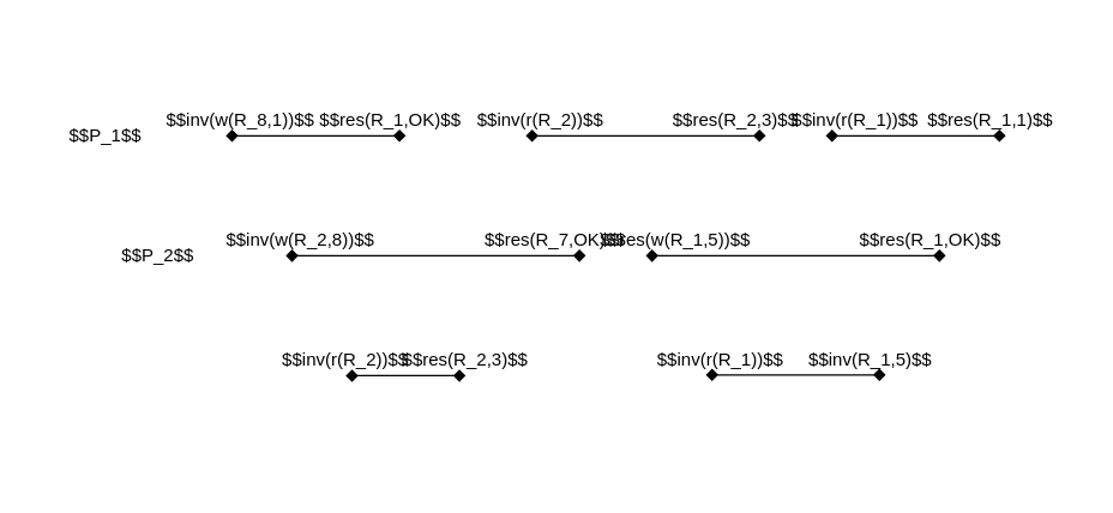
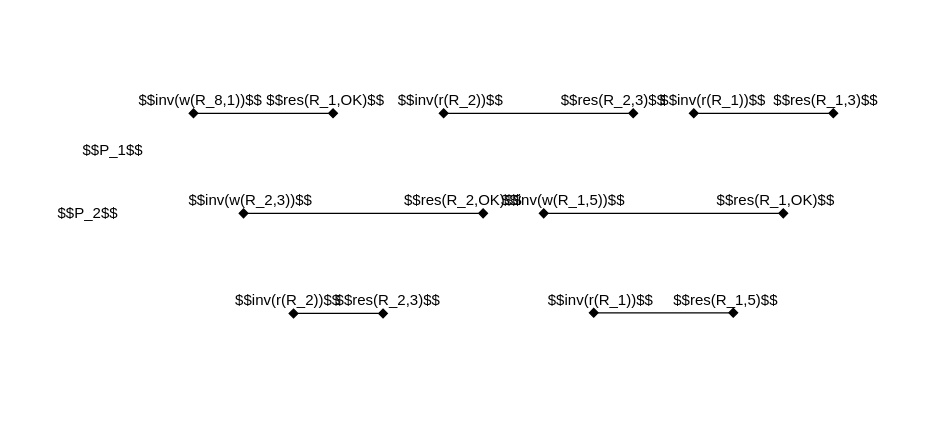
- <mxCell id="19" value="$$res(R_1,1)$$" style="rounded=0;whiteSpace=wrap;html=1;fillColor=none;strokeColor=none;" parent="1" vertex="1"><mxGeometry x="620" y="70" width="80" height="20" as="geometry" /></mxCell>
+ <mxCell id="19" value="$$res(R_1,3)$$" style="rounded=0;whiteSpace=wrap;html=1;fillColor=none;strokeColor=none;" parent="1" vertex="1"><mxGeometry x="620" y="70" width="80" height="20" as="geometry" /></mxCell>
- <mxCell id="24" value="$$P_1$$" style="rounded=0;whiteSpace=wrap;html=1;fillColor=none;strokeColor=none;" parent="1" vertex="1"><mxGeometry x="50" y="70" width="40" height="40" as="geometry" /></mxCell>
+ <mxCell id="24" value="$$P_1$$" style="rounded=0;whiteSpace=wrap;html=1;fillColor=none;strokeColor=none;" parent="1" vertex="1"><mxGeometry x="70" y="100" width="40" height="40" as="geometry" /></mxCell>
- <mxCell id="12" value="$$inv(w(R_2,8))$$" style="rounded=0;whiteSpace=wrap;html=1;fillColor=none;strokeColor=none;" parent="1" vertex="1"><mxGeometry x="160" y="150" width="80" height="20" as="geometry" /></mxCell>
+ <mxCell id="12" value="$$inv(w(R_2,3))$$" style="rounded=0;whiteSpace=wrap;html=1;fillColor=none;strokeColor=none;" parent="1" vertex="1"><mxGeometry x="160" y="150" width="80" height="20" as="geometry" /></mxCell>
- <mxCell id="13" value="$$res(R_7,OK)$$" style="rounded=0;whiteSpace=wrap;html=1;fillColor=none;strokeColor=none;" parent="1" vertex="1"><mxGeometry x="330" y="150" width="80" height="20" as="geometry" /></mxCell>
+ <mxCell id="13" value="$$res(R_2,OK)$$" style="rounded=0;whiteSpace=wrap;html=1;fillColor=none;strokeColor=none;" parent="1" vertex="1"><mxGeometry x="330" y="150" width="80" height="20" as="geometry" /></mxCell>
- <mxCell id="20" value="$$res(w(R_1,5))$$" style="rounded=0;whiteSpace=wrap;html=1;fillColor=none;strokeColor=none;" parent="1" vertex="1"><mxGeometry x="410" y="150" width="80" height="20" as="geometry" /></mxCell>
+ <mxCell id="20" value="$$inv(w(R_1,5))$$" style="rounded=0;whiteSpace=wrap;html=1;fillColor=none;strokeColor=none;" parent="1" vertex="1"><mxGeometry x="410" y="150" width="80" height="20" as="geometry" /></mxCell>
- <mxCell id="25" value="$$P_2$$" style="rounded=0;whiteSpace=wrap;html=1;fillColor=none;strokeColor=none;" parent="1" vertex="1"><mxGeometry x="85" y="150" width="40" height="40" as="geometry" /></mxCell>
+ <mxCell id="25" value="$$P_2$$" style="rounded=0;whiteSpace=wrap;html=1;fillColor=none;strokeColor=none;" parent="1" vertex="1"><mxGeometry x="50" y="150" width="40" height="40" as="geometry" /></mxCell>
- <mxCell id="23" value="$$inv(R_1,5)$$" style="rounded=0;whiteSpace=wrap;html=1;fillColor=none;strokeColor=none;" parent="1" vertex="1"><mxGeometry x="540" y="230" width="80" height="20" as="geometry" /></mxCell>
+ <mxCell id="23" value="$$res(R_1,5)$$" style="rounded=0;whiteSpace=wrap;html=1;fillColor=none;strokeColor=none;" parent="1" vertex="1"><mxGeometry x="540" y="230" width="80" height="20" as="geometry" /></mxCell>
